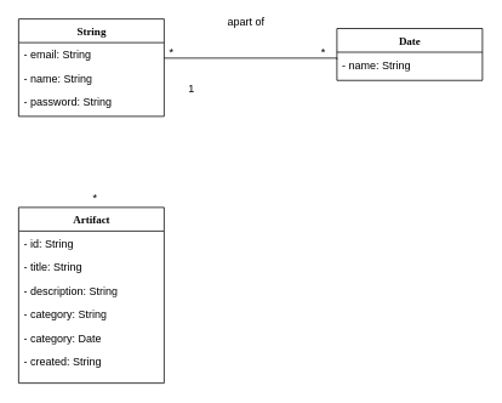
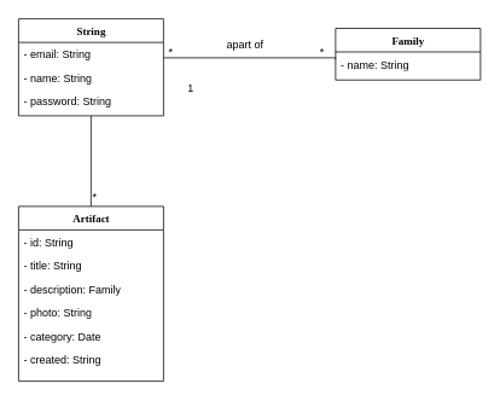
- <mxCell id="21" value="apart of" style="text;html=1;resizable=0;points=[];autosize=1;align=left;verticalAlign=top;spacingTop=-4;" parent="1" vertex="1"><mxGeometry x="247.5" y="14" width="60" height="20" as="geometry" /></mxCell>
+ <mxCell id="21" value="apart of" style="text;html=1;resizable=0;points=[];autosize=1;align=left;verticalAlign=top;spacingTop=-4;" parent="1" vertex="1"><mxGeometry x="247.5" y="39" width="60" height="20" as="geometry" /></mxCell>
- <mxCell id="7" value="Date" style="swimlane;html=1;fontStyle=1;align=center;verticalAlign=top;childLayout=stackLayout;horizontal=1;startSize=26;horizontalStack=0;resizeParent=1;resizeLast=0;collapsible=1;marginBottom=0;swimlaneFillColor=#ffffff;rounded=0;shadow=0;comic=0;labelBackgroundColor=none;strokeColor=#000000;strokeWidth=1;fillColor=none;fontFamily=Verdana;fontSize=12;fontColor=#000000;" parent="1" vertex="1"><mxGeometry x="370" y="30.5" width="160" height="57" as="geometry" /></mxCell>
+ <mxCell id="7" value="Family" style="swimlane;html=1;fontStyle=1;align=center;verticalAlign=top;childLayout=stackLayout;horizontal=1;startSize=26;horizontalStack=0;resizeParent=1;resizeLast=0;collapsible=1;marginBottom=0;swimlaneFillColor=#ffffff;rounded=0;shadow=0;comic=0;labelBackgroundColor=none;strokeColor=#000000;strokeWidth=1;fillColor=none;fontFamily=Verdana;fontSize=12;fontColor=#000000;" parent="1" vertex="1"><mxGeometry x="370" y="30.5" width="160" height="57" as="geometry" /></mxCell>
+ <mxCell id="2" style="edgeStyle=orthogonalEdgeStyle;rounded=0;orthogonalLoop=1;jettySize=auto;html=1;exitX=0.5;exitY=1;exitDx=0;exitDy=0;entryX=0.5;entryY=0;entryDx=0;entryDy=0;endArrow=none;endFill=0;" parent="1" source="3" target="12" edge="1"><mxGeometry relative="1" as="geometry" /></mxCell>
- <mxCell id="15" value="- description: String" style="text;html=1;strokeColor=none;fillColor=none;align=left;verticalAlign=top;spacingLeft=4;spacingRight=4;whiteSpace=wrap;overflow=hidden;rotatable=0;points=[[0,0.5],[1,0.5]];portConstraint=eastwest;" vertex="1" parent="12"><mxGeometry y="78" width="160" height="26" as="geometry" /></mxCell>
+ <mxCell id="15" value="- description: Family" style="text;html=1;strokeColor=none;fillColor=none;align=left;verticalAlign=top;spacingLeft=4;spacingRight=4;whiteSpace=wrap;overflow=hidden;rotatable=0;points=[[0,0.5],[1,0.5]];portConstraint=eastwest;" vertex="1" parent="12"><mxGeometry y="78" width="160" height="26" as="geometry" /></mxCell>
- <mxCell id="16" value="- category: String" style="text;html=1;strokeColor=none;fillColor=none;align=left;verticalAlign=top;spacingLeft=4;spacingRight=4;whiteSpace=wrap;overflow=hidden;rotatable=0;points=[[0,0.5],[1,0.5]];portConstraint=eastwest;" vertex="1" parent="12"><mxGeometry y="104" width="160" height="26" as="geometry" /></mxCell>
+ <mxCell id="16" value="- photo: String" style="text;html=1;strokeColor=none;fillColor=none;align=left;verticalAlign=top;spacingLeft=4;spacingRight=4;whiteSpace=wrap;overflow=hidden;rotatable=0;points=[[0,0.5],[1,0.5]];portConstraint=eastwest;" vertex="1" parent="12"><mxGeometry y="104" width="160" height="26" as="geometry" /></mxCell>
